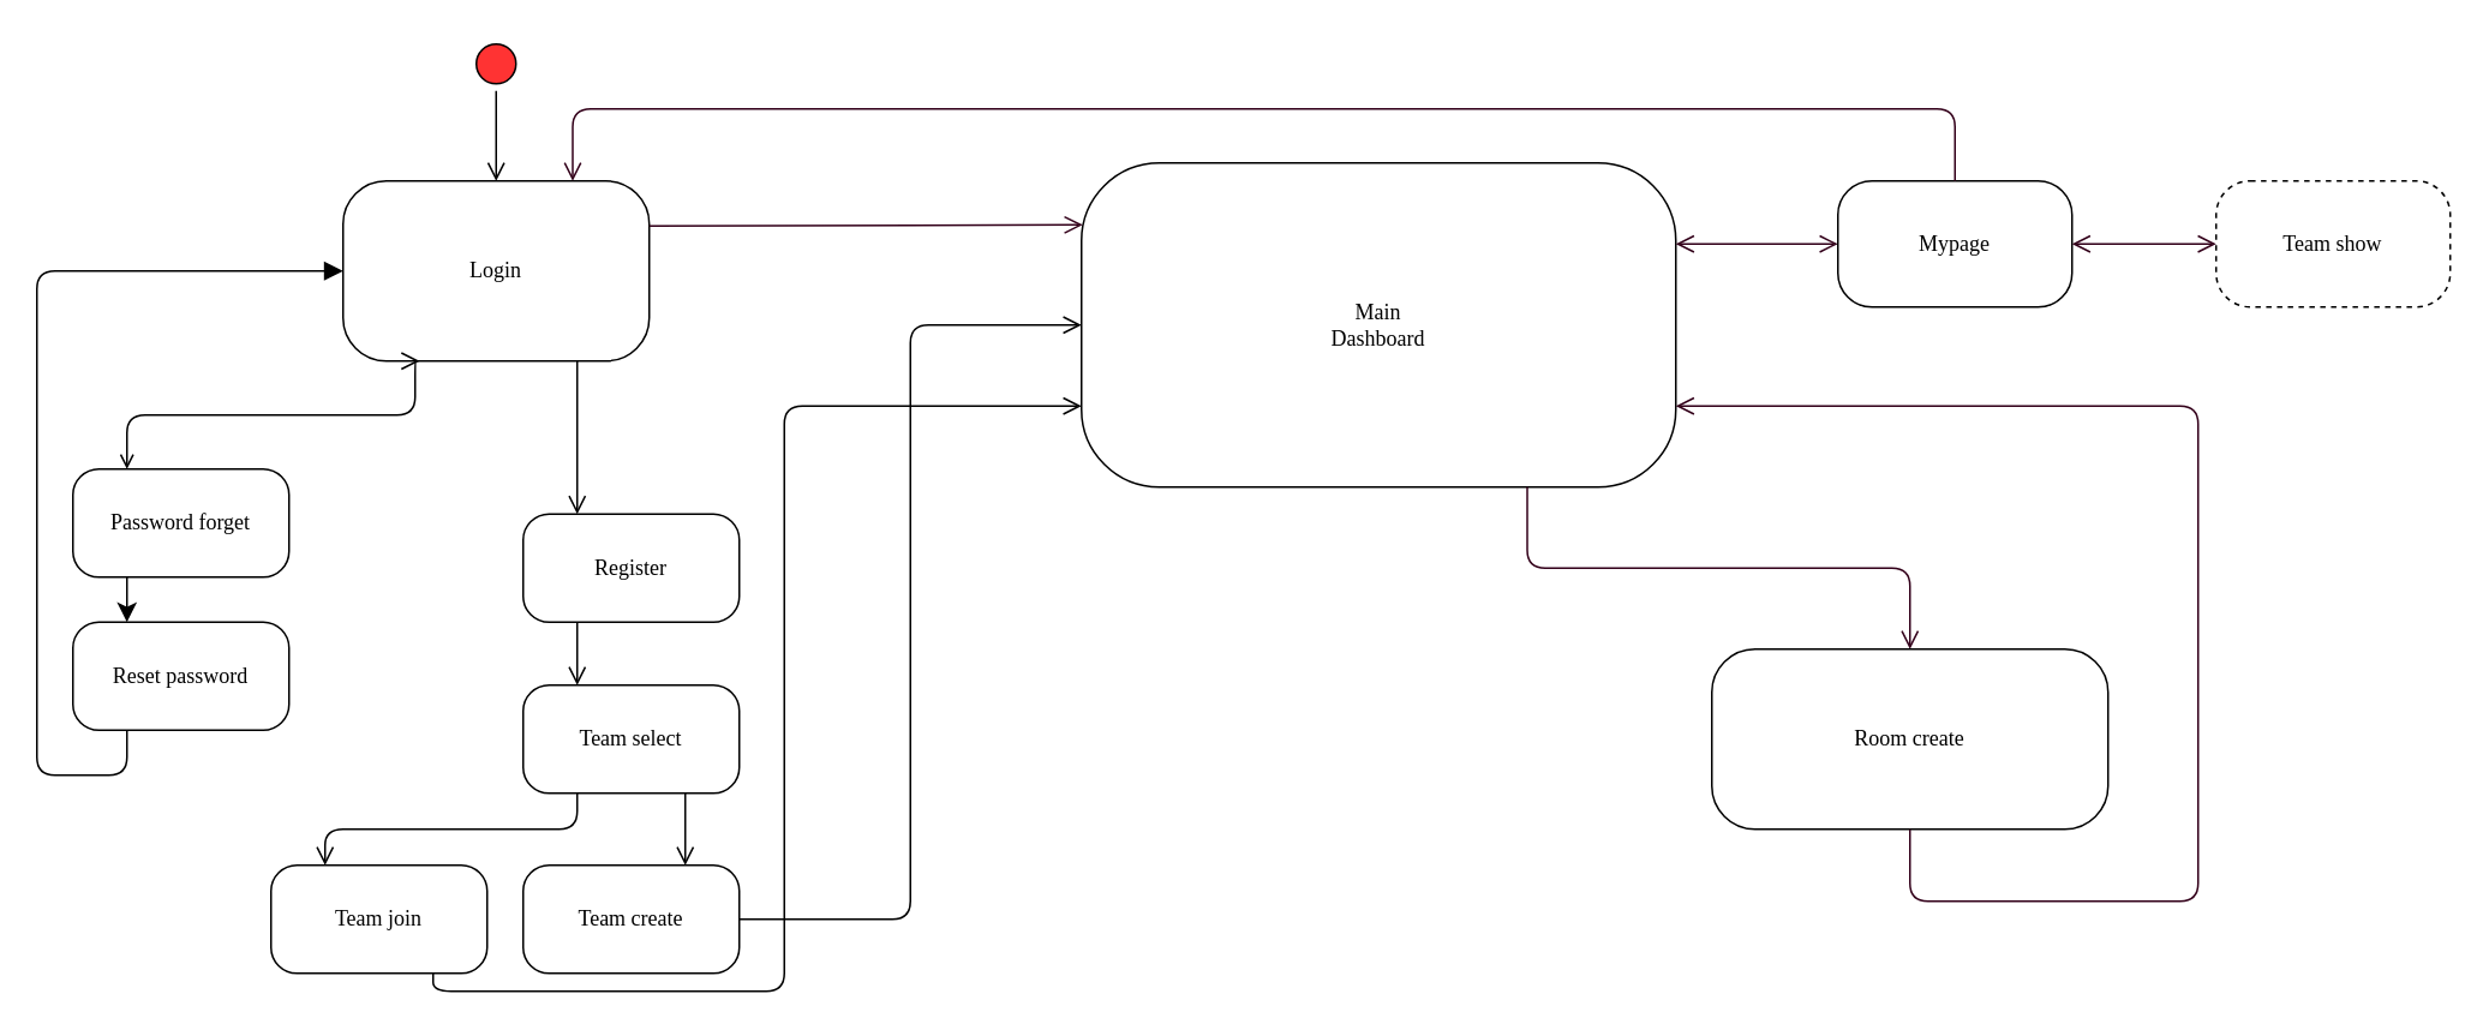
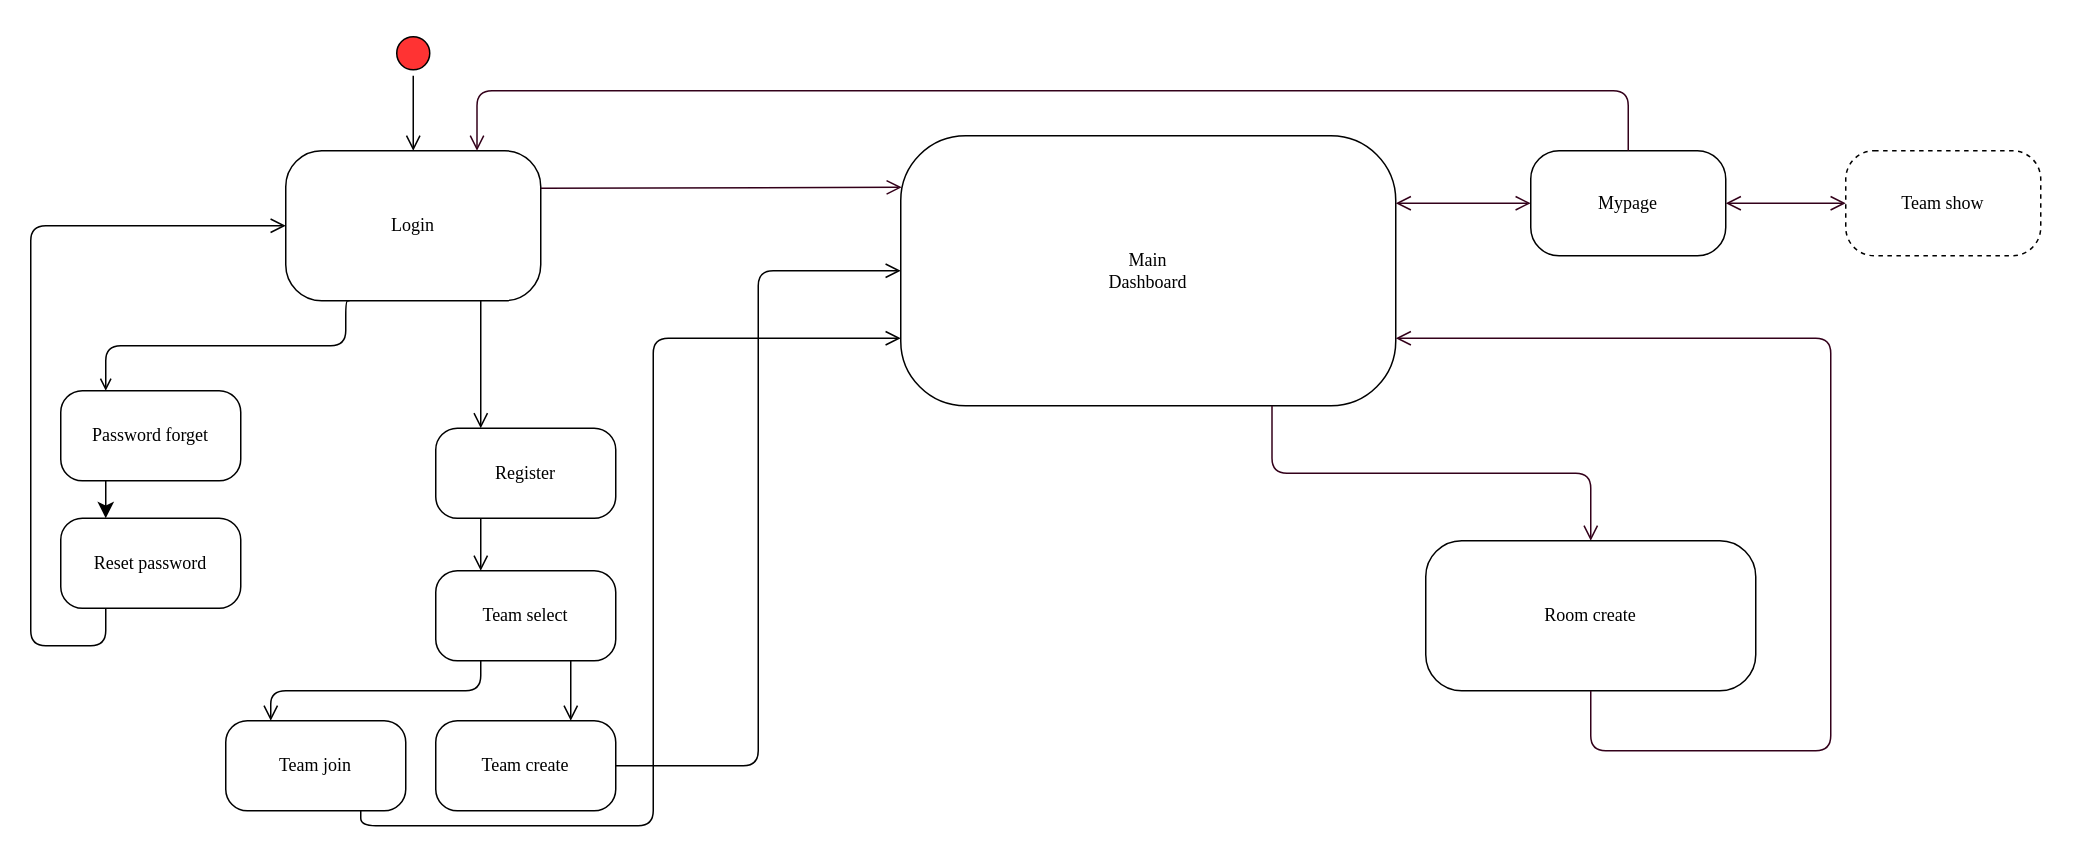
- <mxCell id="12" style="html=1;labelBackgroundColor=none;endArrow=block;endSize=8;strokeColor=#000000;fontFamily=Verdana;fontSize=12;align=left;exitX=0.25;exitY=1;exitDx=0;exitDy=0;entryX=0;entryY=0.5;entryDx=0;entryDy=0;edgeStyle=orthogonalEdgeStyle;" edge="1" parent="1" source="11" target="4"><mxGeometry relative="1" as="geometry"><mxPoint x="90" y="640" as="sourcePoint" /><mxPoint x="70" y="735" as="targetPoint" /><Array as="points"><mxPoint x="70" y="430" /><mxPoint x="20" y="430" /><mxPoint x="20" y="150" /></Array></mxGeometry></mxCell>
+ <mxCell id="12" style="html=1;labelBackgroundColor=none;endArrow=open;endSize=8;strokeColor=#000000;fontFamily=Verdana;fontSize=12;align=left;exitX=0.25;exitY=1;exitDx=0;exitDy=0;entryX=0;entryY=0.5;entryDx=0;entryDy=0;edgeStyle=orthogonalEdgeStyle;" edge="1" parent="1" source="11" target="4"><mxGeometry relative="1" as="geometry"><mxPoint x="90" y="640" as="sourcePoint" /><mxPoint x="70" y="735" as="targetPoint" /><Array as="points"><mxPoint x="70" y="430" /><mxPoint x="20" y="430" /><mxPoint x="20" y="150" /></Array></mxGeometry></mxCell>
- <mxCell id="8" style="edgeStyle=orthogonalEdgeStyle;html=1;exitX=0.25;exitY=0;entryX=0.25;entryY=1;labelBackgroundColor=none;endArrow=open;endSize=8;strokeColor=#000000;fontFamily=Verdana;fontSize=12;align=left;startArrow=open;startFill=0;endFill=0;" parent="1" source="3" target="4" edge="1"><mxGeometry relative="1" as="geometry"><Array as="points"><mxPoint x="70" y="230" /><mxPoint x="230" y="230" /><mxPoint x="230" y="200" /></Array></mxGeometry></mxCell>
+ <mxCell id="8" style="edgeStyle=orthogonalEdgeStyle;html=1;exitX=0.25;exitY=0;entryX=0.25;entryY=1;labelBackgroundColor=none;endArrow=none;endSize=8;strokeColor=#000000;fontFamily=Verdana;fontSize=12;align=left;startArrow=open;startFill=0;endFill=0;" parent="1" source="3" target="4" edge="1"><mxGeometry relative="1" as="geometry"><Array as="points"><mxPoint x="70" y="230" /><mxPoint x="230" y="230" /><mxPoint x="230" y="200" /></Array></mxGeometry></mxCell>
